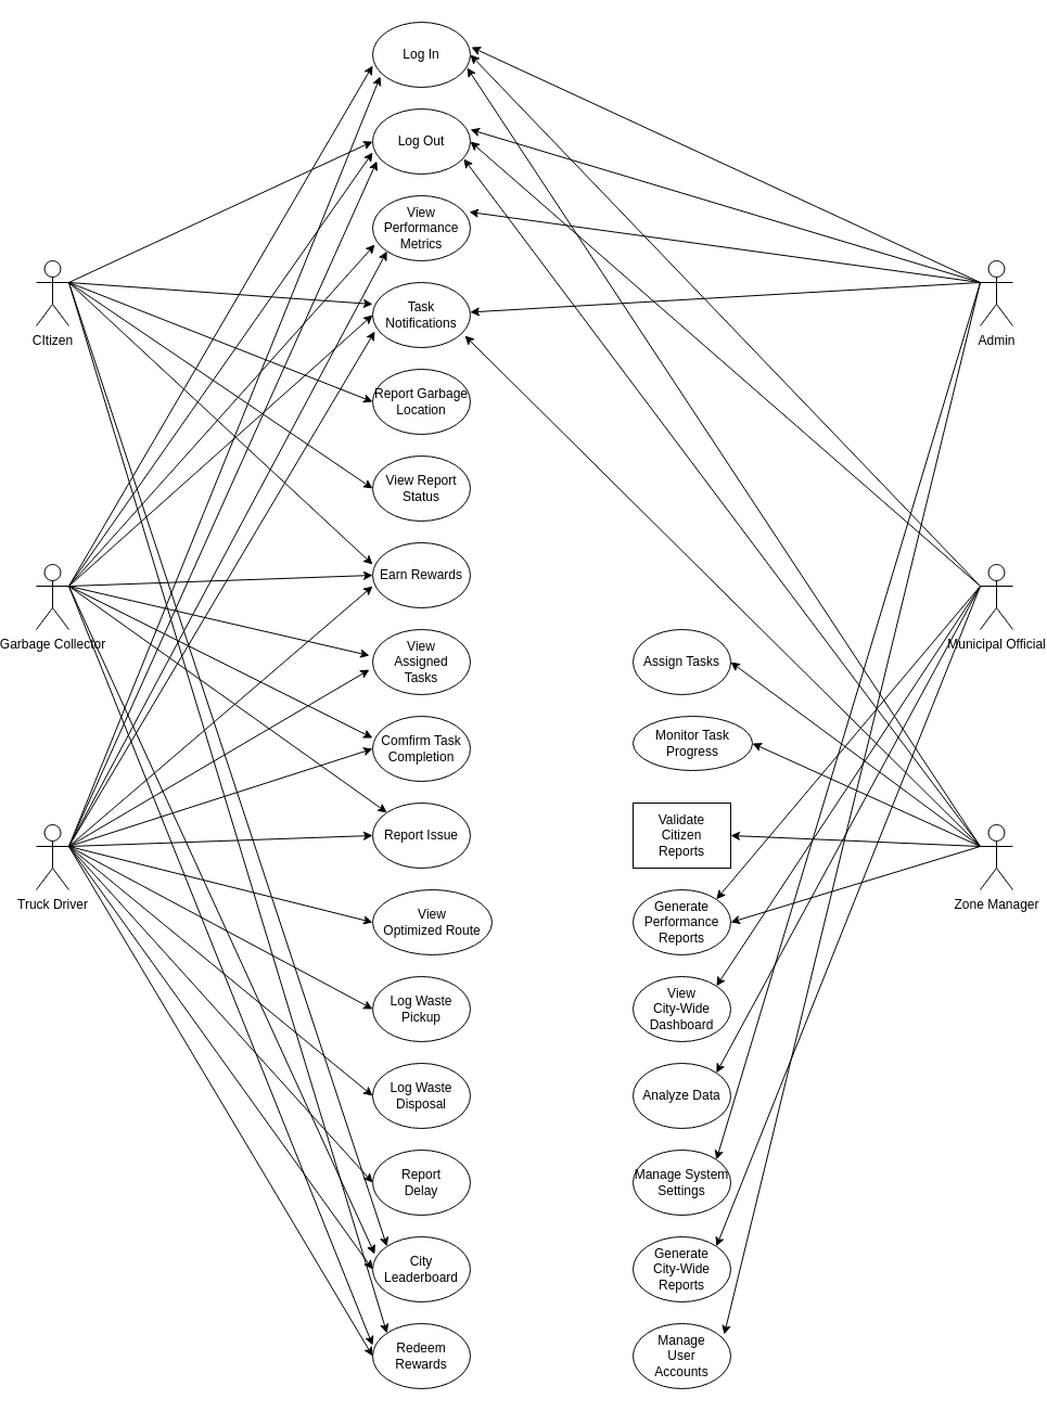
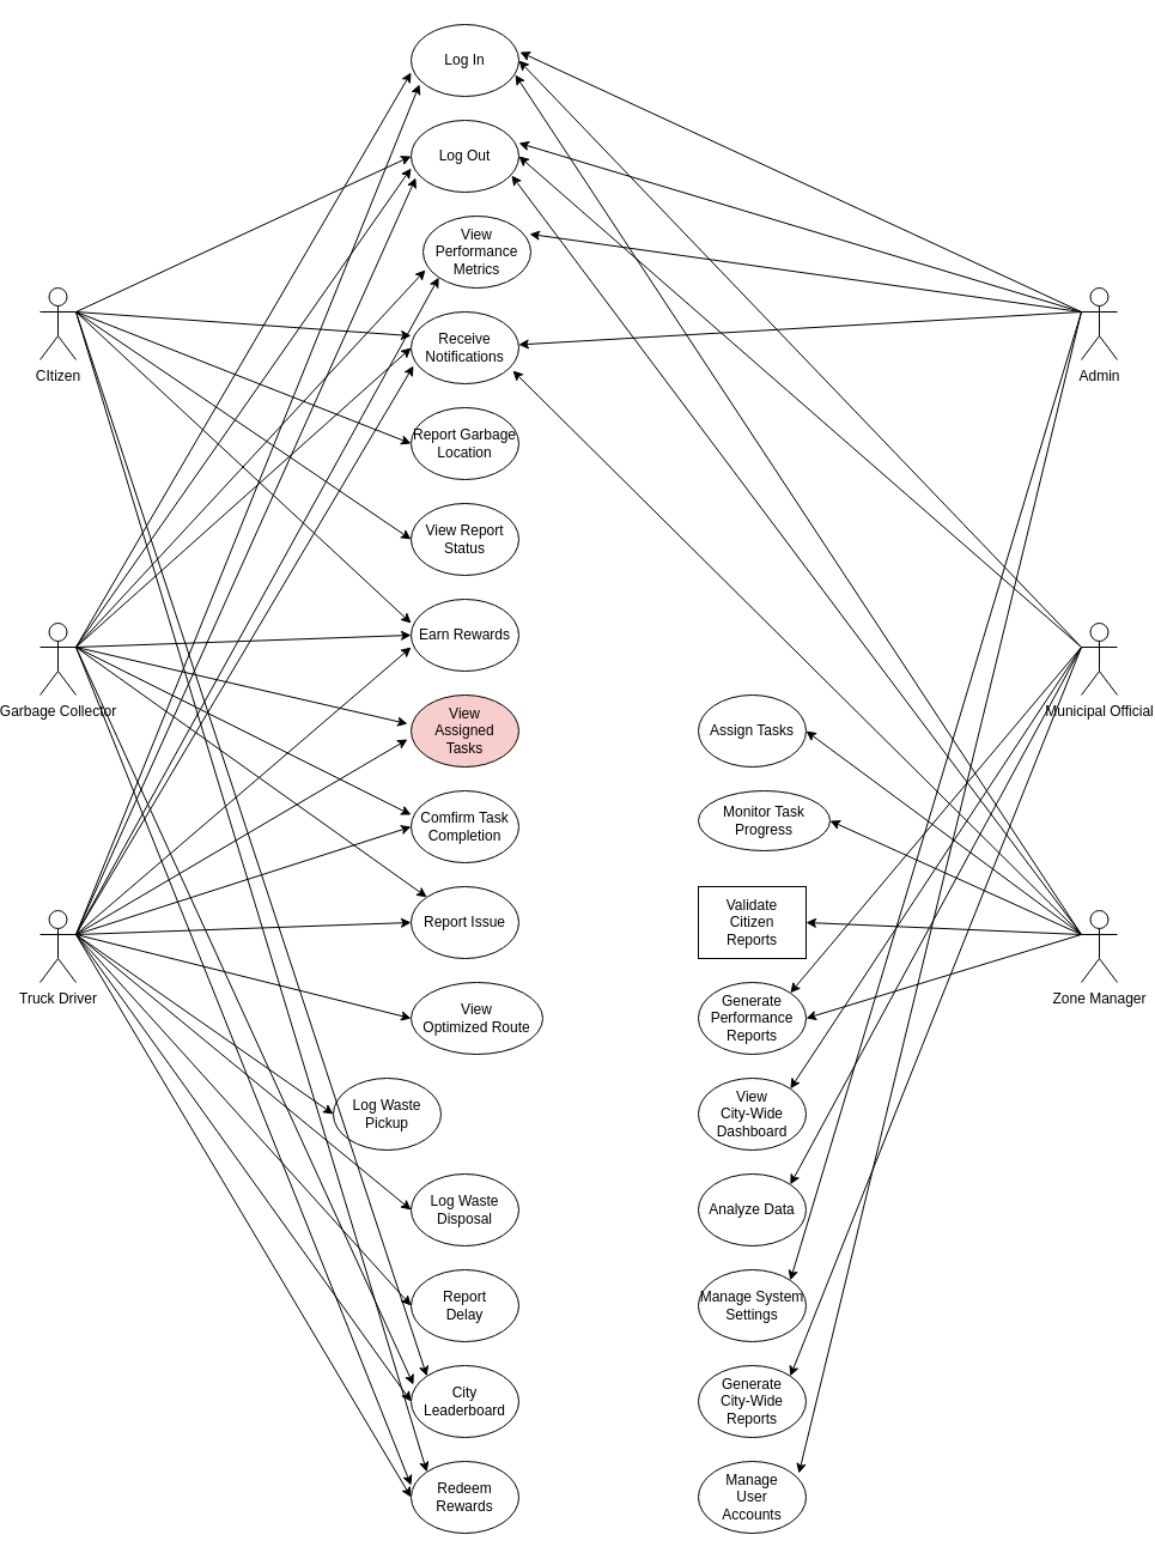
- <mxCell id="9" value="View Performance Metrics" style="ellipse;whiteSpace=wrap;html=1;rounded=1;" parent="1" vertex="1"><mxGeometry x="330" y="180" width="90" height="60" as="geometry" /></mxCell>
+ <mxCell id="9" value="View Performance Metrics" style="ellipse;whiteSpace=wrap;html=1;rounded=1;" parent="1" vertex="1"><mxGeometry x="340" y="180" width="90" height="60" as="geometry" /></mxCell>
- <mxCell id="29" value="Task Notifications" style="ellipse;whiteSpace=wrap;html=1;rounded=1;" parent="1" vertex="1"><mxGeometry x="330" y="260" width="90" height="60" as="geometry" /></mxCell>
+ <mxCell id="29" value="Receive Notifications" style="ellipse;whiteSpace=wrap;html=1;rounded=1;" parent="1" vertex="1"><mxGeometry x="330" y="260" width="90" height="60" as="geometry" /></mxCell>
- <mxCell id="28" value="View&lt;div&gt;Assigned&lt;/div&gt;&lt;div&gt;Tasks&lt;/div&gt;" style="ellipse;whiteSpace=wrap;html=1;rounded=1;" parent="1" vertex="1"><mxGeometry x="330" y="580" width="90" height="60" as="geometry" /></mxCell>
+ <mxCell id="28" value="View&lt;div&gt;Assigned&lt;/div&gt;&lt;div&gt;Tasks&lt;/div&gt;" style="ellipse;whiteSpace=wrap;html=1;rounded=1;fillColor=#f8cecc;" parent="1" vertex="1"><mxGeometry x="330" y="580" width="90" height="60" as="geometry" /></mxCell>
- <mxCell id="14" value="Log&amp;nbsp;&lt;span style=&quot;background-color: transparent; color: light-dark(rgb(0, 0, 0), rgb(255, 255, 255));&quot;&gt;Waste Pickup&lt;/span&gt;" style="ellipse;whiteSpace=wrap;html=1;rounded=1;" parent="1" vertex="1"><mxGeometry x="330" y="900" width="90" height="60" as="geometry" /></mxCell>
+ <mxCell id="14" value="Log&amp;nbsp;&lt;span style=&quot;background-color: transparent; color: light-dark(rgb(0, 0, 0), rgb(255, 255, 255));&quot;&gt;Waste Pickup&lt;/span&gt;" style="ellipse;whiteSpace=wrap;html=1;rounded=1;" parent="1" vertex="1"><mxGeometry x="265" y="900" width="90" height="60" as="geometry" /></mxCell>
